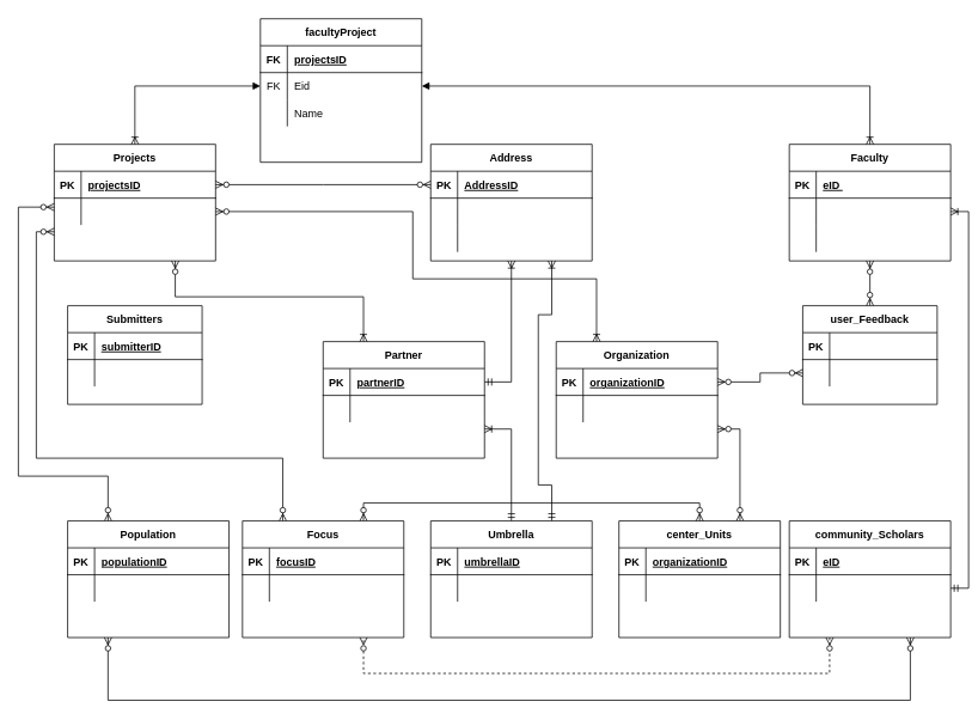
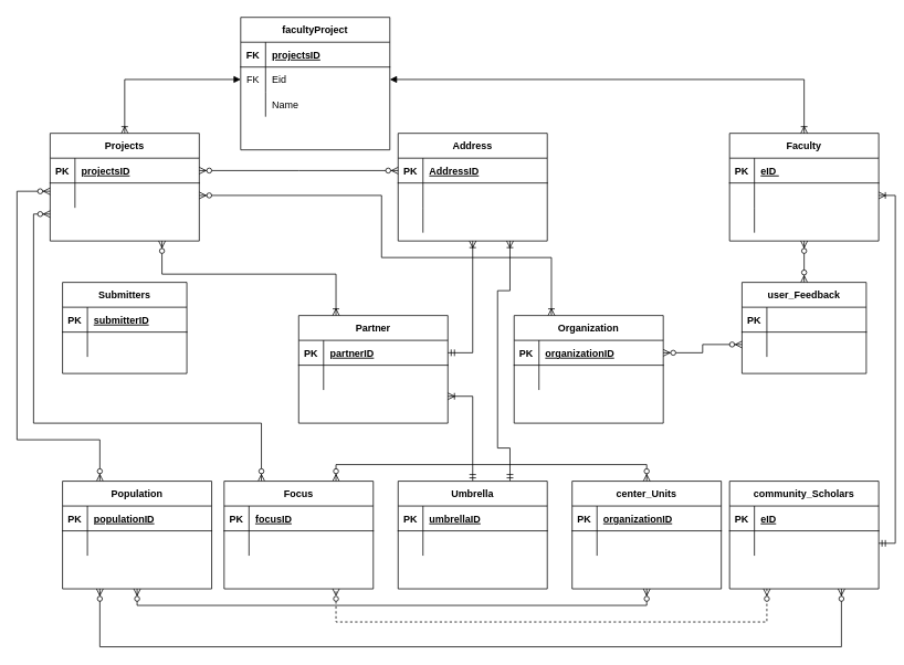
- <mxCell id="81" style="edgeStyle=orthogonalEdgeStyle;rounded=0;orthogonalLoop=1;jettySize=auto;html=1;exitX=0.75;exitY=0;exitDx=0;exitDy=0;entryX=1;entryY=0.75;entryDx=0;entryDy=0;startArrow=ERzeroToMany;startFill=1;endArrow=ERzeroToMany;endFill=1;" parent="1" source="83" target="10" edge="1"><mxGeometry relative="1" as="geometry" /></mxCell>
+ <mxCell id="82" style="edgeStyle=orthogonalEdgeStyle;rounded=0;orthogonalLoop=1;jettySize=auto;html=1;exitX=0.5;exitY=1;exitDx=0;exitDy=0;entryX=0.5;entryY=1;entryDx=0;entryDy=0;startArrow=ERzeroToMany;startFill=1;endArrow=ERzeroToMany;endFill=1;" parent="1" source="83" target="51" edge="1"><mxGeometry relative="1" as="geometry" /></mxCell>
